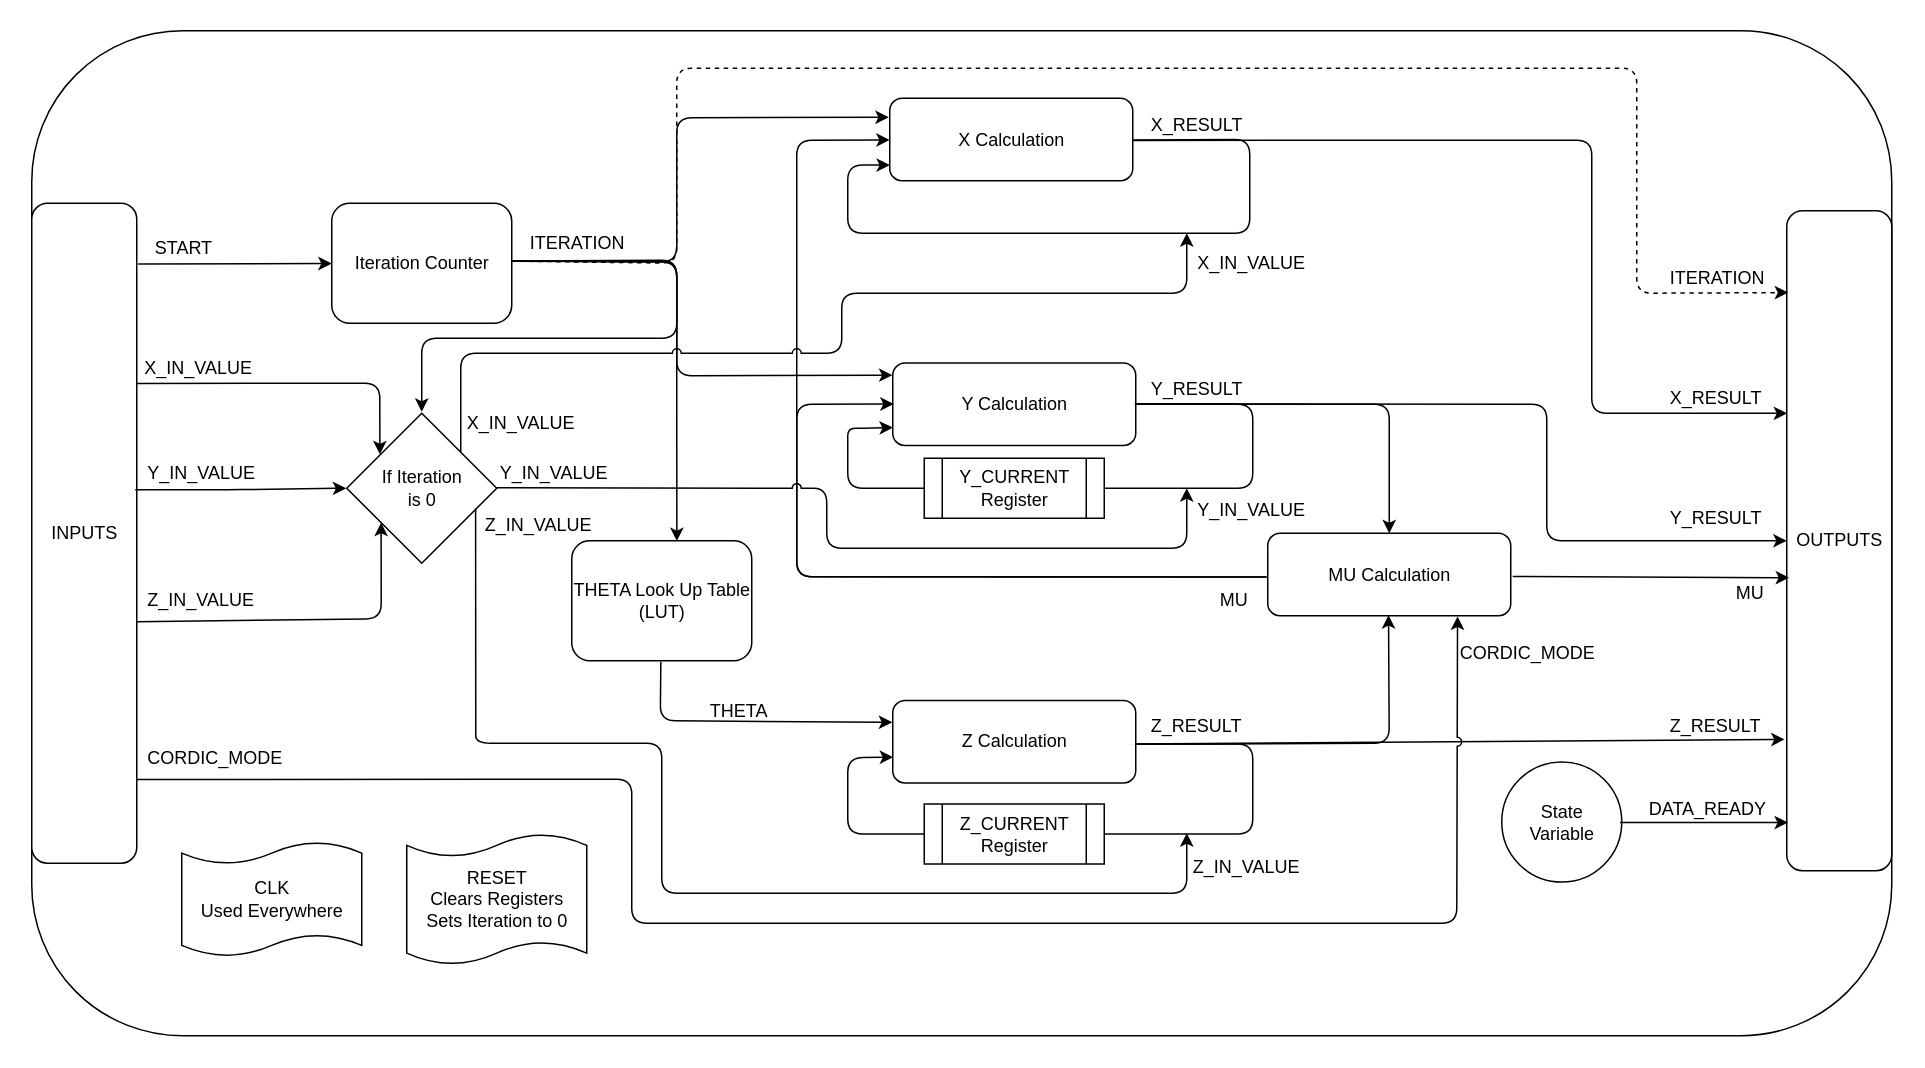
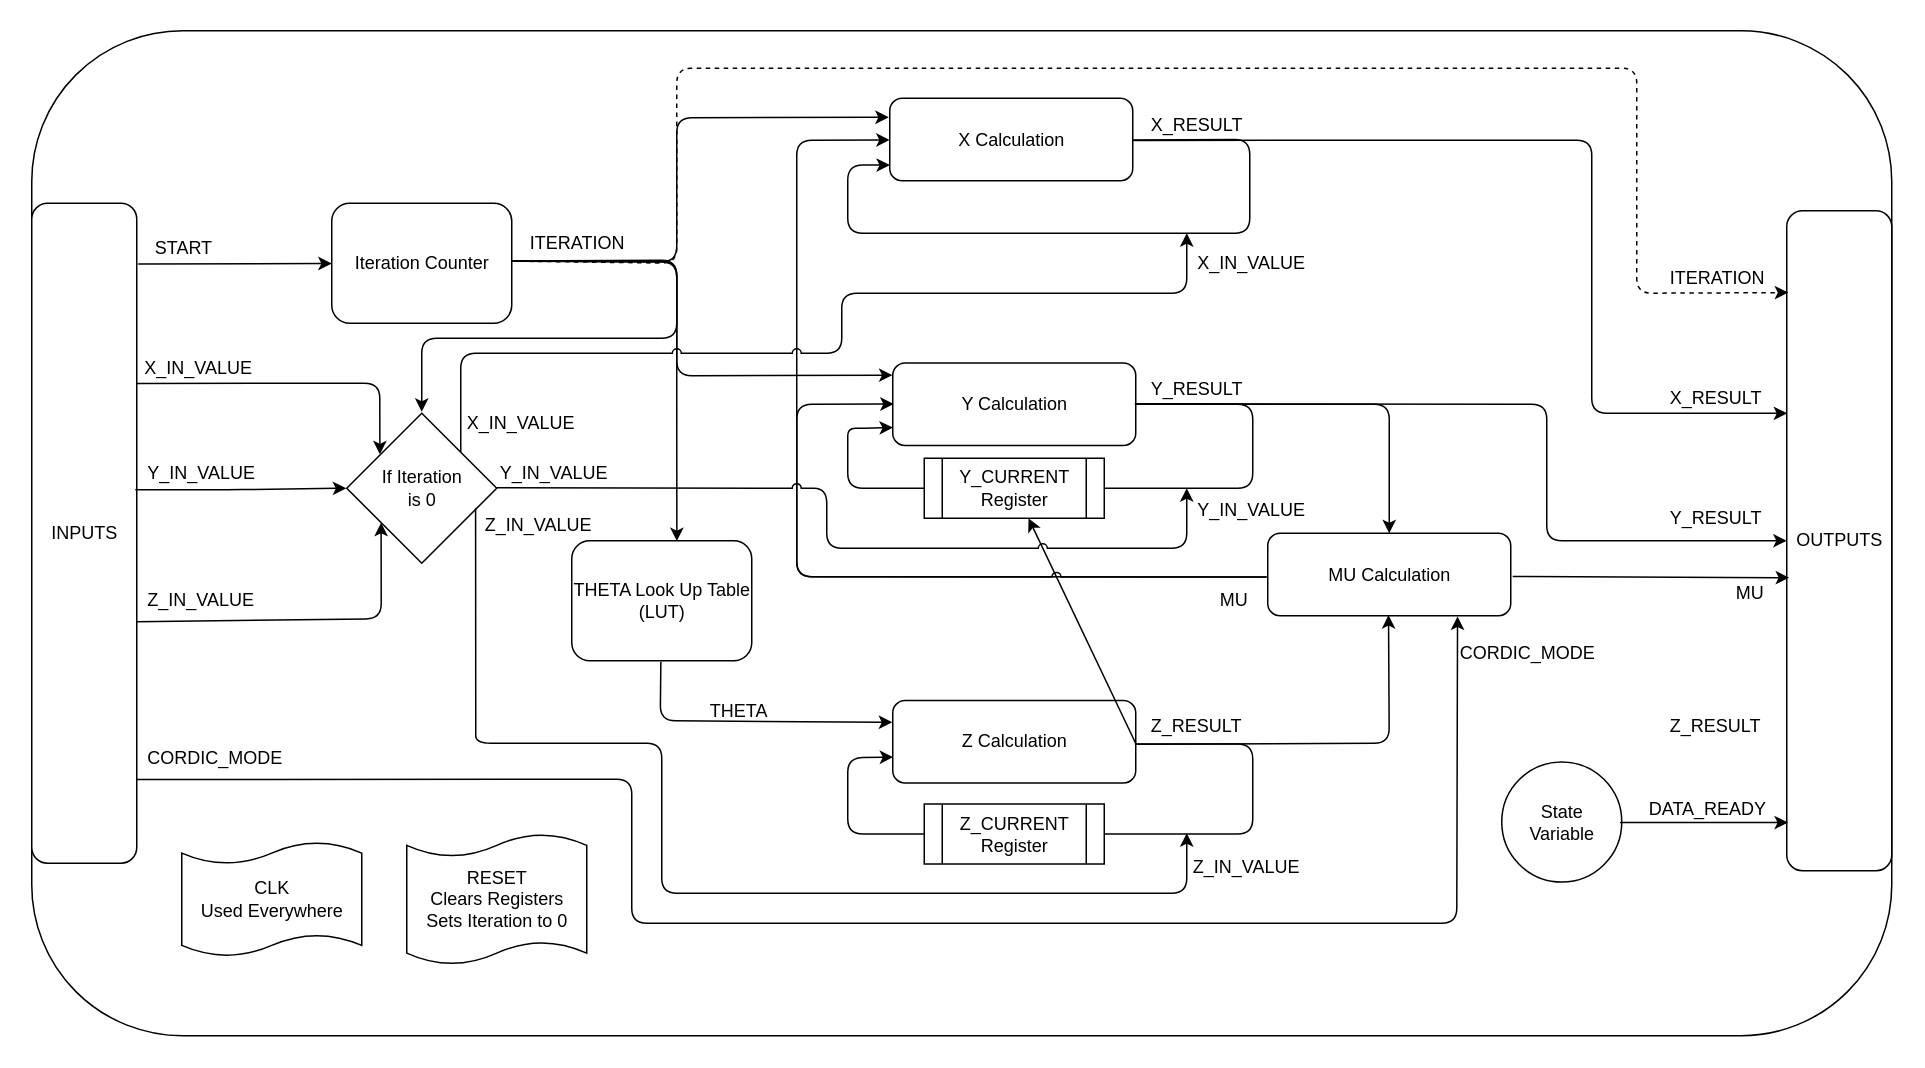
- <mxCell id="14" value="" style="endArrow=classic;html=1;exitX=1.001;exitY=0.527;exitDx=0;exitDy=0;exitPerimeter=0;entryX=-0.02;entryY=0.801;entryDx=0;entryDy=0;entryPerimeter=0;" edge="1" parent="1" source="11" target="9"><mxGeometry width="50" height="50" relative="1" as="geometry"><mxPoint x="250.5" y="985" as="sourcePoint" /><mxPoint x="300.5" y="935" as="targetPoint" /></mxGeometry></mxCell>
+ <mxCell id="14" value="" style="endArrow=classic;html=1;exitX=1.001;exitY=0.527;exitDx=0;exitDy=0;exitPerimeter=0;" edge="1" parent="1" source="11" target="29"><mxGeometry width="50" height="50" relative="1" as="geometry"><mxPoint x="250.5" y="985" as="sourcePoint" /><mxPoint x="300.5" y="935" as="targetPoint" /></mxGeometry></mxCell>
